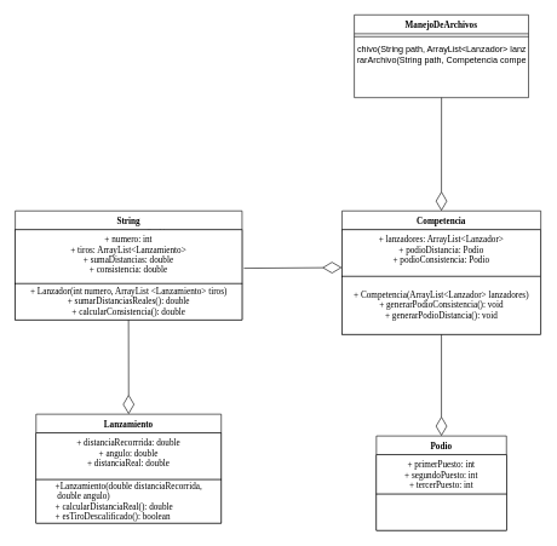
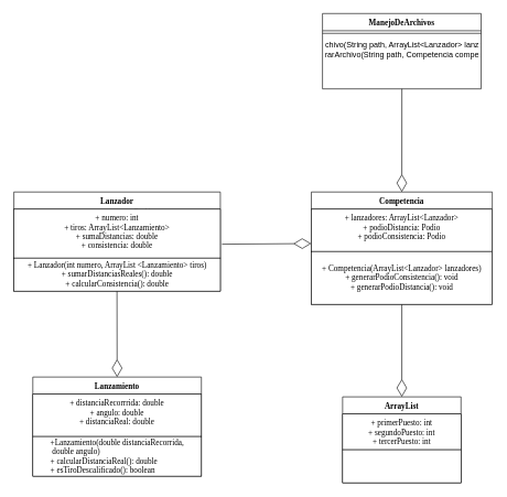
- <mxCell id="9" value="String" style="swimlane;fontStyle=1;align=center;verticalAlign=top;childLayout=stackLayout;horizontal=1;startSize=26;horizontalStack=0;resizeParent=1;resizeLast=0;collapsible=1;marginBottom=0;rounded=0;shadow=0;strokeWidth=1;fontFamily=Tahoma;" parent="1" vertex="1"><mxGeometry x="20" y="290" width="312.37" height="150" as="geometry"><mxRectangle x="230" y="140" width="160" height="26" as="alternateBounds" /></mxGeometry></mxCell>
+ <mxCell id="9" value="Lanzador" style="swimlane;fontStyle=1;align=center;verticalAlign=top;childLayout=stackLayout;horizontal=1;startSize=26;horizontalStack=0;resizeParent=1;resizeLast=0;collapsible=1;marginBottom=0;rounded=0;shadow=0;strokeWidth=1;fontFamily=Tahoma;" parent="1" vertex="1"><mxGeometry x="20" y="290" width="312.37" height="150" as="geometry"><mxRectangle x="230" y="140" width="160" height="26" as="alternateBounds" /></mxGeometry></mxCell>
- <mxCell id="15" value="Podio" style="swimlane;fontStyle=1;align=center;verticalAlign=top;childLayout=stackLayout;horizontal=1;startSize=26;horizontalStack=0;resizeParent=1;resizeParentMax=0;resizeLast=0;collapsible=1;marginBottom=0;fontFamily=Tahoma;" parent="1" vertex="1"><mxGeometry x="517.31" y="600" width="179.13" height="130" as="geometry" /></mxCell>
+ <mxCell id="15" value="ArrayList" style="swimlane;fontStyle=1;align=center;verticalAlign=top;childLayout=stackLayout;horizontal=1;startSize=26;horizontalStack=0;resizeParent=1;resizeParentMax=0;resizeLast=0;collapsible=1;marginBottom=0;fontFamily=Tahoma;" parent="1" vertex="1"><mxGeometry x="517.31" y="600" width="179.13" height="130" as="geometry" /></mxCell>
